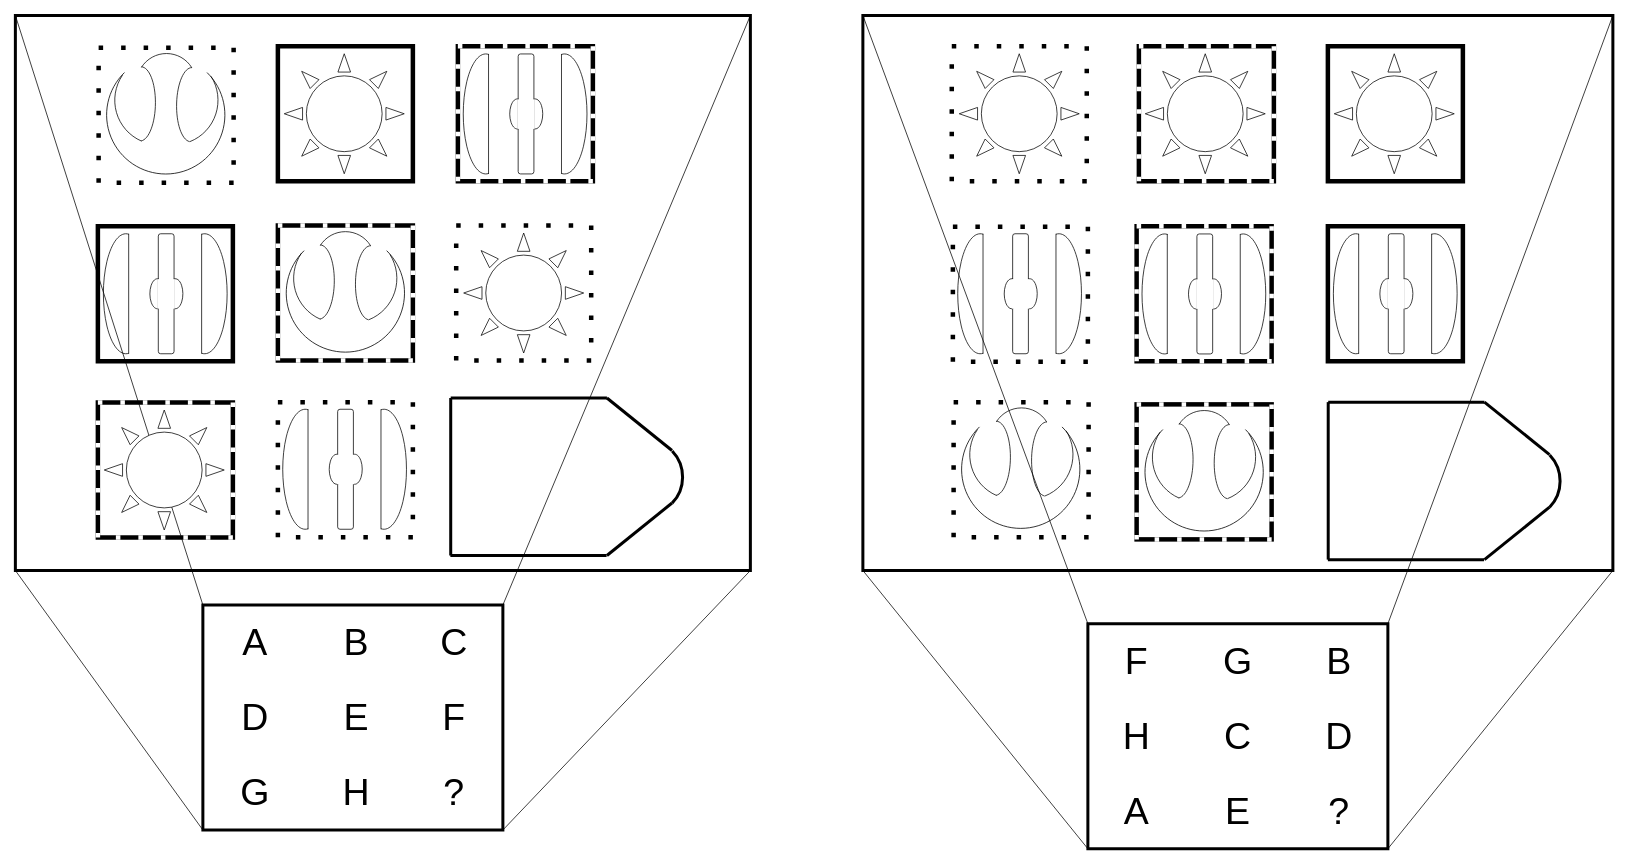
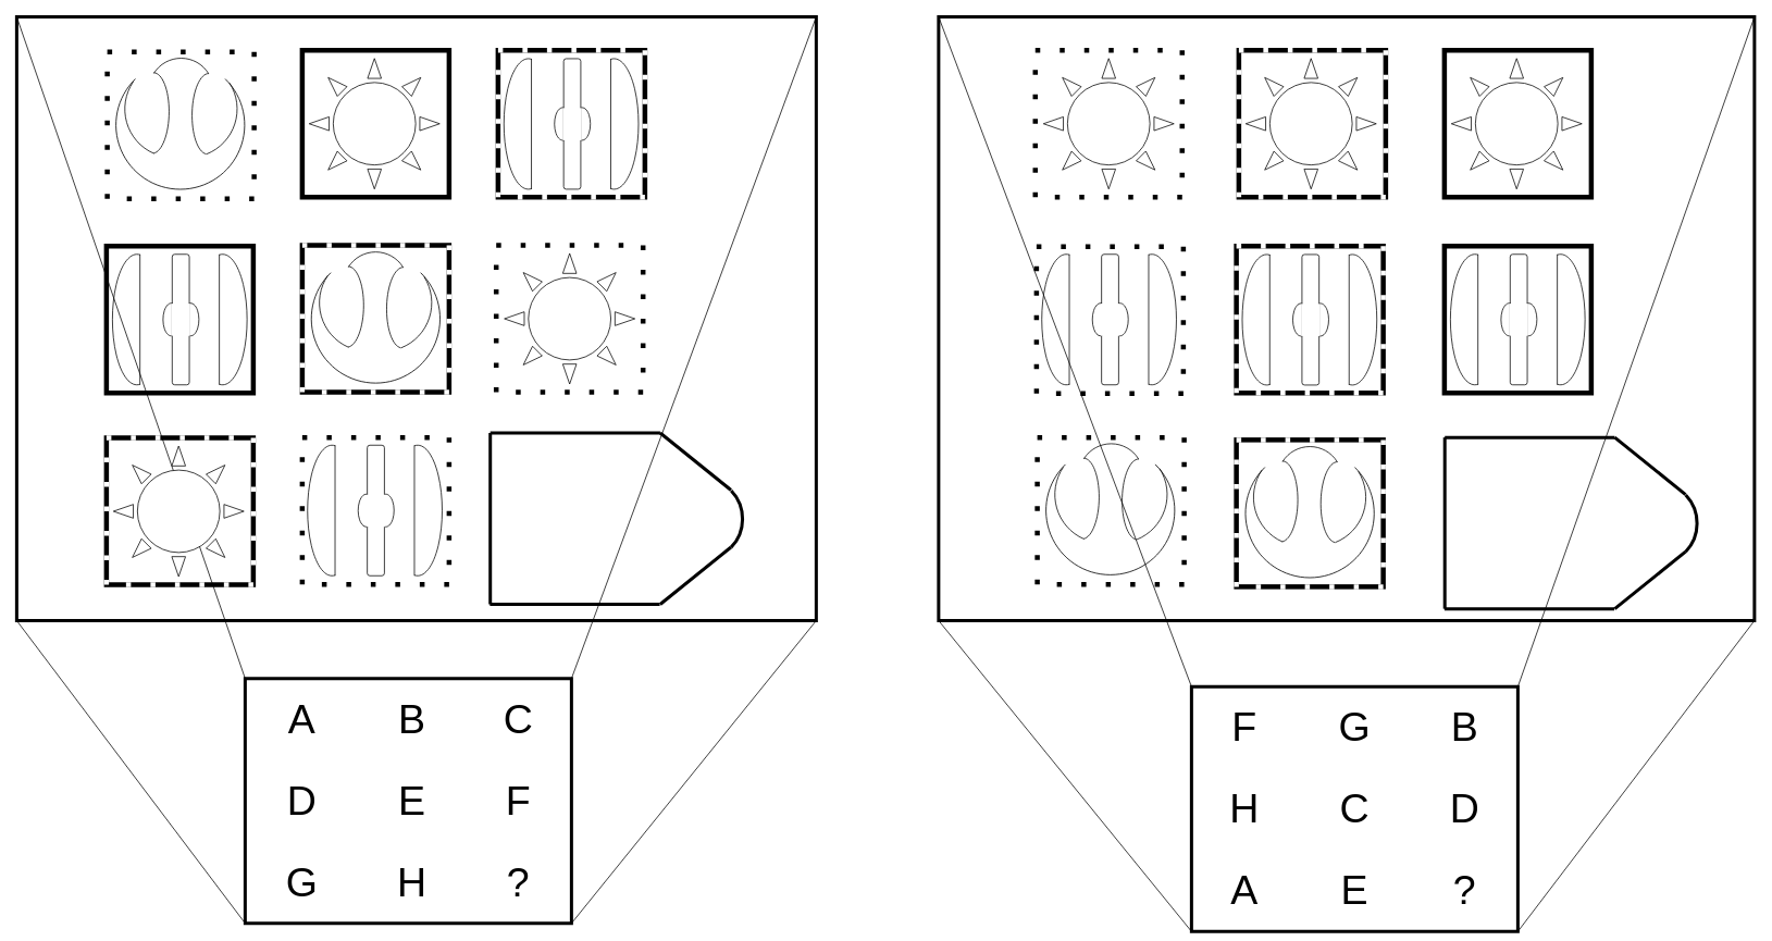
- <mxCell id="4" value="&lt;table border=&quot;0&quot; width=&quot;100%&quot; style=&quot;width: 100% ; height: 100% ; border-collapse: collapse ; font-size: 50px&quot;&gt;&lt;tbody&gt;&lt;tr&gt;&lt;td align=&quot;center&quot;&gt;&lt;font style=&quot;font-size: 50px&quot;&gt;A&lt;/font&gt;&lt;/td&gt;&lt;td align=&quot;center&quot;&gt;&lt;font style=&quot;font-size: 50px&quot;&gt;B&lt;/font&gt;&lt;/td&gt;&lt;td align=&quot;center&quot;&gt;&lt;font style=&quot;font-size: 50px&quot;&gt;C&lt;/font&gt;&lt;/td&gt;&lt;/tr&gt;&lt;tr&gt;&lt;td align=&quot;center&quot;&gt;&lt;font style=&quot;font-size: 50px&quot;&gt;D&lt;/font&gt;&lt;/td&gt;&lt;td align=&quot;center&quot;&gt;&lt;font style=&quot;font-size: 50px&quot;&gt;E&lt;/font&gt;&lt;/td&gt;&lt;td align=&quot;center&quot;&gt;&lt;font style=&quot;font-size: 50px&quot;&gt;F&lt;/font&gt;&lt;/td&gt;&lt;/tr&gt;&lt;tr&gt;&lt;td align=&quot;center&quot;&gt;&lt;font style=&quot;font-size: 50px&quot;&gt;G&lt;/font&gt;&lt;/td&gt;&lt;td align=&quot;center&quot;&gt;&lt;font style=&quot;font-size: 50px&quot;&gt;H&lt;/font&gt;&lt;/td&gt;&lt;td align=&quot;center&quot;&gt;&lt;font style=&quot;font-size: 50px&quot;&gt;?&lt;/font&gt;&lt;/td&gt;&lt;/tr&gt;&lt;/tbody&gt;&lt;/table&gt;" style="text;html=1;strokeColor=#000000;fillColor=none;overflow=fill;strokeWidth=4;" parent="1" vertex="1"><mxGeometry x="270" y="806" width="400" height="300" as="geometry" /></mxCell>
+ <mxCell id="4" value="&lt;table border=&quot;0&quot; width=&quot;100%&quot; style=&quot;width: 100% ; height: 100% ; border-collapse: collapse ; font-size: 50px&quot;&gt;&lt;tbody&gt;&lt;tr&gt;&lt;td align=&quot;center&quot;&gt;&lt;font style=&quot;font-size: 50px&quot;&gt;A&lt;/font&gt;&lt;/td&gt;&lt;td align=&quot;center&quot;&gt;&lt;font style=&quot;font-size: 50px&quot;&gt;B&lt;/font&gt;&lt;/td&gt;&lt;td align=&quot;center&quot;&gt;&lt;font style=&quot;font-size: 50px&quot;&gt;C&lt;/font&gt;&lt;/td&gt;&lt;/tr&gt;&lt;tr&gt;&lt;td align=&quot;center&quot;&gt;&lt;font style=&quot;font-size: 50px&quot;&gt;D&lt;/font&gt;&lt;/td&gt;&lt;td align=&quot;center&quot;&gt;&lt;font style=&quot;font-size: 50px&quot;&gt;E&lt;/font&gt;&lt;/td&gt;&lt;td align=&quot;center&quot;&gt;&lt;font style=&quot;font-size: 50px&quot;&gt;F&lt;/font&gt;&lt;/td&gt;&lt;/tr&gt;&lt;tr&gt;&lt;td align=&quot;center&quot;&gt;&lt;font style=&quot;font-size: 50px&quot;&gt;G&lt;/font&gt;&lt;/td&gt;&lt;td align=&quot;center&quot;&gt;&lt;font style=&quot;font-size: 50px&quot;&gt;H&lt;/font&gt;&lt;/td&gt;&lt;td align=&quot;center&quot;&gt;&lt;font style=&quot;font-size: 50px&quot;&gt;?&lt;/font&gt;&lt;/td&gt;&lt;/tr&gt;&lt;/tbody&gt;&lt;/table&gt;" style="text;html=1;strokeColor=#000000;fillColor=none;overflow=fill;strokeWidth=4;" parent="1" vertex="1"><mxGeometry x="300" y="831" width="400" height="300" as="geometry" /></mxCell>
- <mxCell id="5" value="&lt;table border=&quot;0&quot; width=&quot;100%&quot; style=&quot;width: 100% ; height: 100% ; border-collapse: collapse ; font-size: 50px&quot;&gt;&lt;tbody&gt;&lt;tr&gt;&lt;td align=&quot;center&quot;&gt;&lt;font style=&quot;font-size: 50px&quot;&gt;F&lt;/font&gt;&lt;/td&gt;&lt;td align=&quot;center&quot;&gt;&lt;font style=&quot;font-size: 50px&quot;&gt;G&lt;/font&gt;&lt;/td&gt;&lt;td align=&quot;center&quot;&gt;&lt;font style=&quot;font-size: 50px&quot;&gt;B&lt;/font&gt;&lt;/td&gt;&lt;/tr&gt;&lt;tr&gt;&lt;td align=&quot;center&quot;&gt;&lt;font style=&quot;font-size: 50px&quot;&gt;H&lt;/font&gt;&lt;/td&gt;&lt;td align=&quot;center&quot;&gt;&lt;font style=&quot;font-size: 50px&quot;&gt;C&lt;/font&gt;&lt;/td&gt;&lt;td align=&quot;center&quot;&gt;&lt;font style=&quot;font-size: 50px&quot;&gt;D&lt;/font&gt;&lt;/td&gt;&lt;/tr&gt;&lt;tr&gt;&lt;td align=&quot;center&quot;&gt;&lt;font style=&quot;font-size: 50px&quot;&gt;A&lt;/font&gt;&lt;/td&gt;&lt;td align=&quot;center&quot;&gt;&lt;font style=&quot;font-size: 50px&quot;&gt;E&lt;/font&gt;&lt;/td&gt;&lt;td align=&quot;center&quot;&gt;&lt;font style=&quot;font-size: 50px&quot;&gt;?&lt;/font&gt;&lt;/td&gt;&lt;/tr&gt;&lt;/tbody&gt;&lt;/table&gt;" style="text;html=1;strokeColor=#000000;fillColor=none;overflow=fill;strokeWidth=4;" parent="1" vertex="1"><mxGeometry x="1450" y="831" width="400" height="300" as="geometry" /></mxCell>
+ <mxCell id="5" value="&lt;table border=&quot;0&quot; width=&quot;100%&quot; style=&quot;width: 100% ; height: 100% ; border-collapse: collapse ; font-size: 50px&quot;&gt;&lt;tbody&gt;&lt;tr&gt;&lt;td align=&quot;center&quot;&gt;&lt;font style=&quot;font-size: 50px&quot;&gt;F&lt;/font&gt;&lt;/td&gt;&lt;td align=&quot;center&quot;&gt;&lt;font style=&quot;font-size: 50px&quot;&gt;G&lt;/font&gt;&lt;/td&gt;&lt;td align=&quot;center&quot;&gt;&lt;font style=&quot;font-size: 50px&quot;&gt;B&lt;/font&gt;&lt;/td&gt;&lt;/tr&gt;&lt;tr&gt;&lt;td align=&quot;center&quot;&gt;&lt;font style=&quot;font-size: 50px&quot;&gt;H&lt;/font&gt;&lt;/td&gt;&lt;td align=&quot;center&quot;&gt;&lt;font style=&quot;font-size: 50px&quot;&gt;C&lt;/font&gt;&lt;/td&gt;&lt;td align=&quot;center&quot;&gt;&lt;font style=&quot;font-size: 50px&quot;&gt;D&lt;/font&gt;&lt;/td&gt;&lt;/tr&gt;&lt;tr&gt;&lt;td align=&quot;center&quot;&gt;&lt;font style=&quot;font-size: 50px&quot;&gt;A&lt;/font&gt;&lt;/td&gt;&lt;td align=&quot;center&quot;&gt;&lt;font style=&quot;font-size: 50px&quot;&gt;E&lt;/font&gt;&lt;/td&gt;&lt;td align=&quot;center&quot;&gt;&lt;font style=&quot;font-size: 50px&quot;&gt;?&lt;/font&gt;&lt;/td&gt;&lt;/tr&gt;&lt;/tbody&gt;&lt;/table&gt;" style="text;html=1;strokeColor=#000000;fillColor=none;overflow=fill;strokeWidth=4;" parent="1" vertex="1"><mxGeometry x="1460" y="841" width="400" height="300" as="geometry" /></mxCell>
